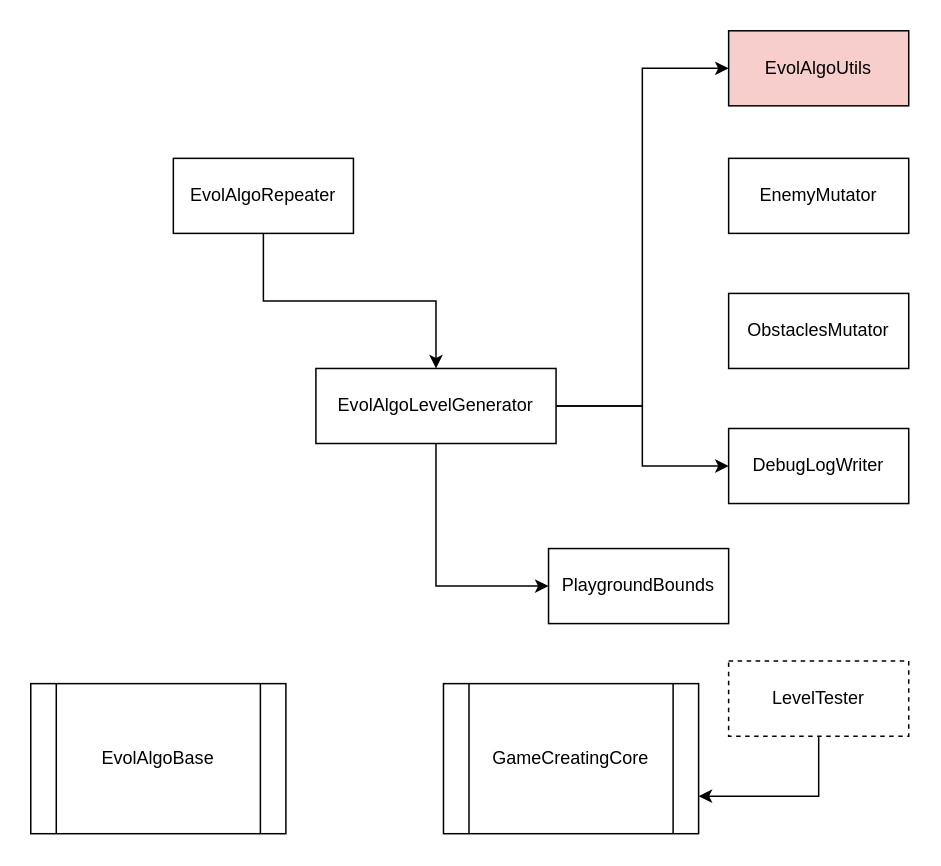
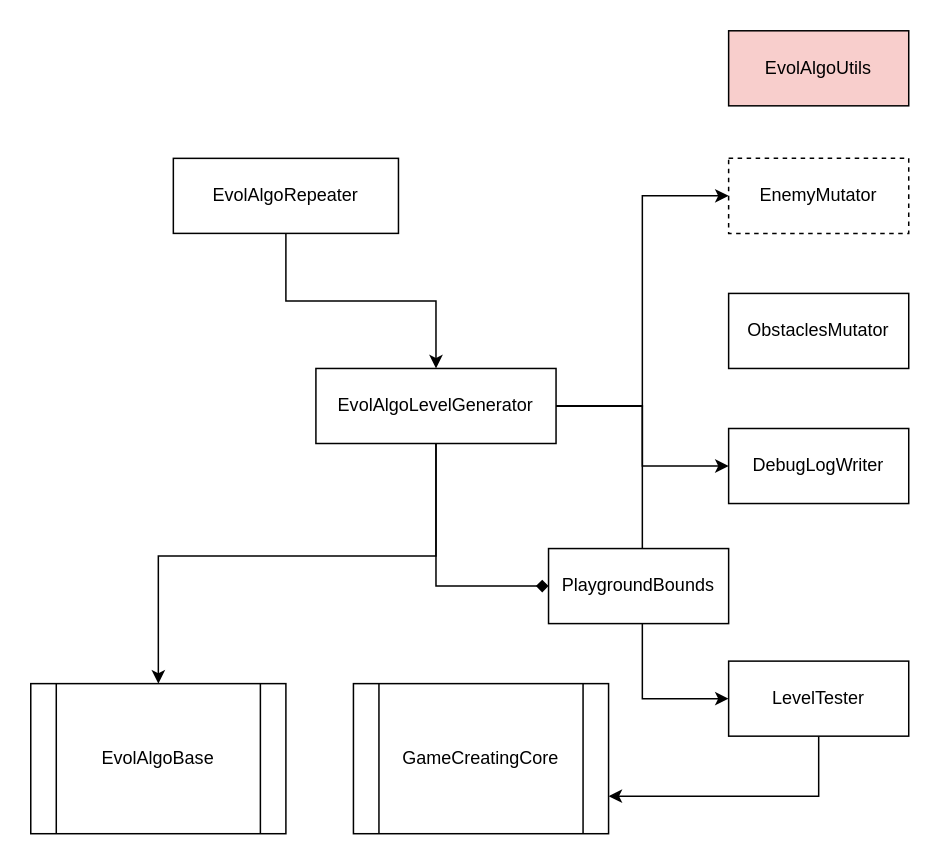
- <mxCell id="5" style="edgeStyle=orthogonalEdgeStyle;rounded=0;orthogonalLoop=1;jettySize=auto;html=1;entryX=0;entryY=0.5;entryDx=0;entryDy=0;" parent="1" source="8" target="16" edge="1"><mxGeometry relative="1" as="geometry" /></mxCell>
- <mxCell id="14" value="EvolAlgoRepeater" style="rounded=0;whiteSpace=wrap;html=1;" parent="1" vertex="1"><mxGeometry x="115" y="105" width="120" height="50" as="geometry" /></mxCell>
+ <mxCell id="14" value="EvolAlgoRepeater" style="rounded=0;whiteSpace=wrap;html=1;" parent="1" vertex="1"><mxGeometry x="115" y="105" width="150" height="50" as="geometry" /></mxCell>
+ <mxCell id="3" style="edgeStyle=orthogonalEdgeStyle;rounded=0;orthogonalLoop=1;jettySize=auto;html=1;entryX=0;entryY=0.5;entryDx=0;entryDy=0;" parent="1" source="8" target="11" edge="1"><mxGeometry relative="1" as="geometry" /></mxCell>
- <mxCell id="11" value="EnemyMutator" style="rounded=0;whiteSpace=wrap;html=1;" parent="1" vertex="1"><mxGeometry x="485" y="105" width="120" height="50" as="geometry" /></mxCell>
+ <mxCell id="11" value="EnemyMutator" style="rounded=0;whiteSpace=wrap;html=1;dashed=1;" parent="1" vertex="1"><mxGeometry x="485" y="105" width="120" height="50" as="geometry" /></mxCell>
+ <mxCell id="7" style="edgeStyle=orthogonalEdgeStyle;rounded=0;orthogonalLoop=1;jettySize=auto;html=1;" parent="1" source="8" target="19" edge="1"><mxGeometry relative="1" as="geometry"><Array as="points"><mxPoint x="290" y="370" /><mxPoint x="105" y="370" /></Array></mxGeometry></mxCell>
- <mxCell id="6" style="edgeStyle=orthogonalEdgeStyle;rounded=0;orthogonalLoop=1;jettySize=auto;html=1;entryX=0;entryY=0.5;entryDx=0;entryDy=0;" parent="1" source="8" target="17" edge="1"><mxGeometry relative="1" as="geometry" /></mxCell>
+ <mxCell id="6" style="edgeStyle=orthogonalEdgeStyle;rounded=0;orthogonalLoop=1;jettySize=auto;html=1;entryX=0;entryY=0.5;entryDx=0;entryDy=0;endArrow=diamond;" parent="1" source="8" target="17" edge="1"><mxGeometry relative="1" as="geometry" /></mxCell>
+ <mxCell id="2" style="edgeStyle=orthogonalEdgeStyle;rounded=0;orthogonalLoop=1;jettySize=auto;html=1;entryX=0;entryY=0.5;entryDx=0;entryDy=0;" parent="1" source="8" target="10" edge="1"><mxGeometry relative="1" as="geometry" /></mxCell>
- <mxCell id="10" value="&lt;div&gt;LevelTester&lt;/div&gt;" style="rounded=0;whiteSpace=wrap;html=1;dashed=1;" parent="1" vertex="1"><mxGeometry x="485" y="440" width="120" height="50" as="geometry" /></mxCell>
+ <mxCell id="10" value="&lt;div&gt;LevelTester&lt;/div&gt;" style="rounded=0;whiteSpace=wrap;html=1;" parent="1" vertex="1"><mxGeometry x="485" y="440" width="120" height="50" as="geometry" /></mxCell>
- <mxCell id="18" value="GameCreatingCore" style="shape=process;whiteSpace=wrap;html=1;backgroundOutline=1;" parent="1" vertex="1"><mxGeometry x="295" y="455" width="170" height="100" as="geometry" /></mxCell>
+ <mxCell id="18" value="GameCreatingCore" style="shape=process;whiteSpace=wrap;html=1;backgroundOutline=1;" parent="1" vertex="1"><mxGeometry x="235" y="455" width="170" height="100" as="geometry" /></mxCell>
